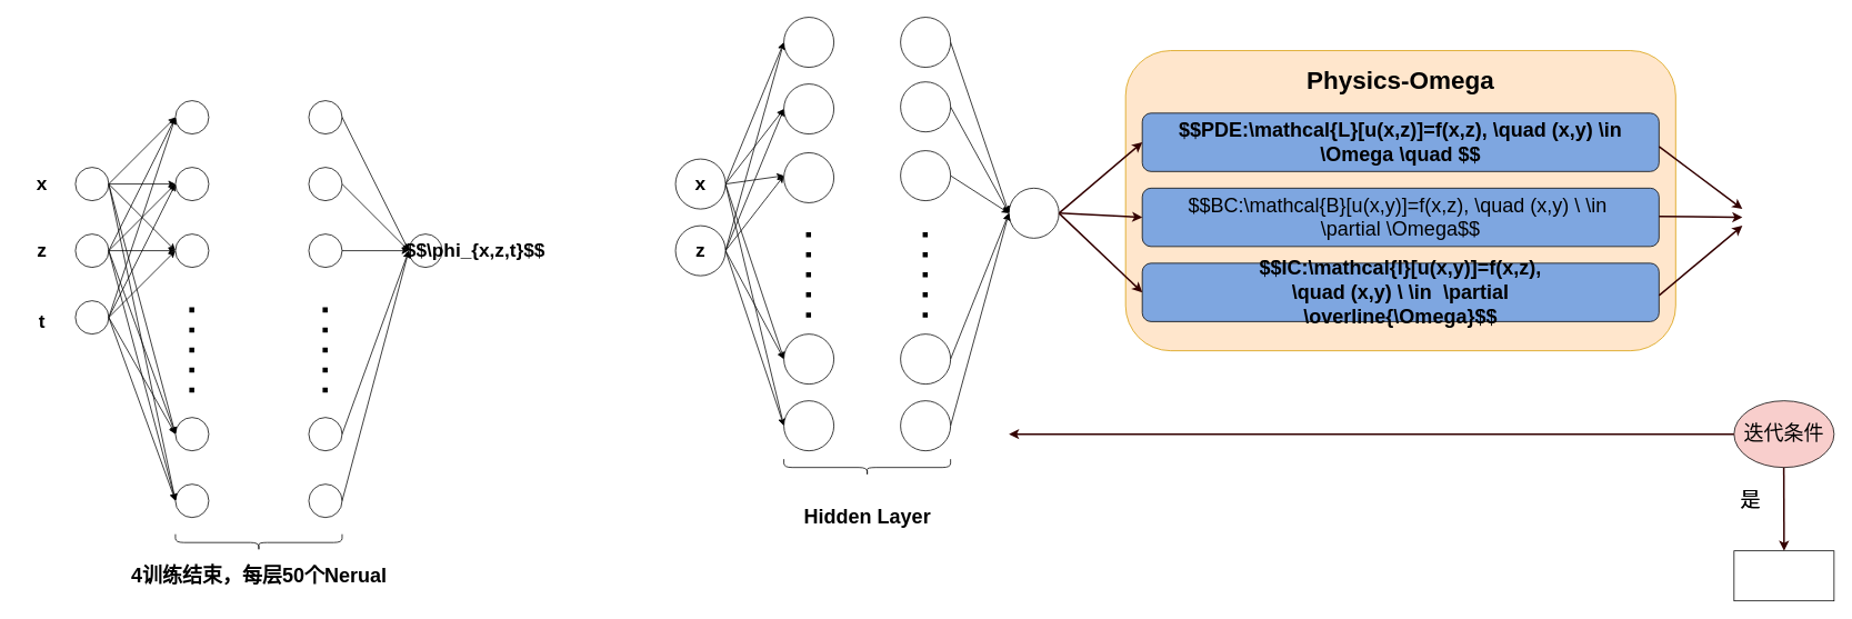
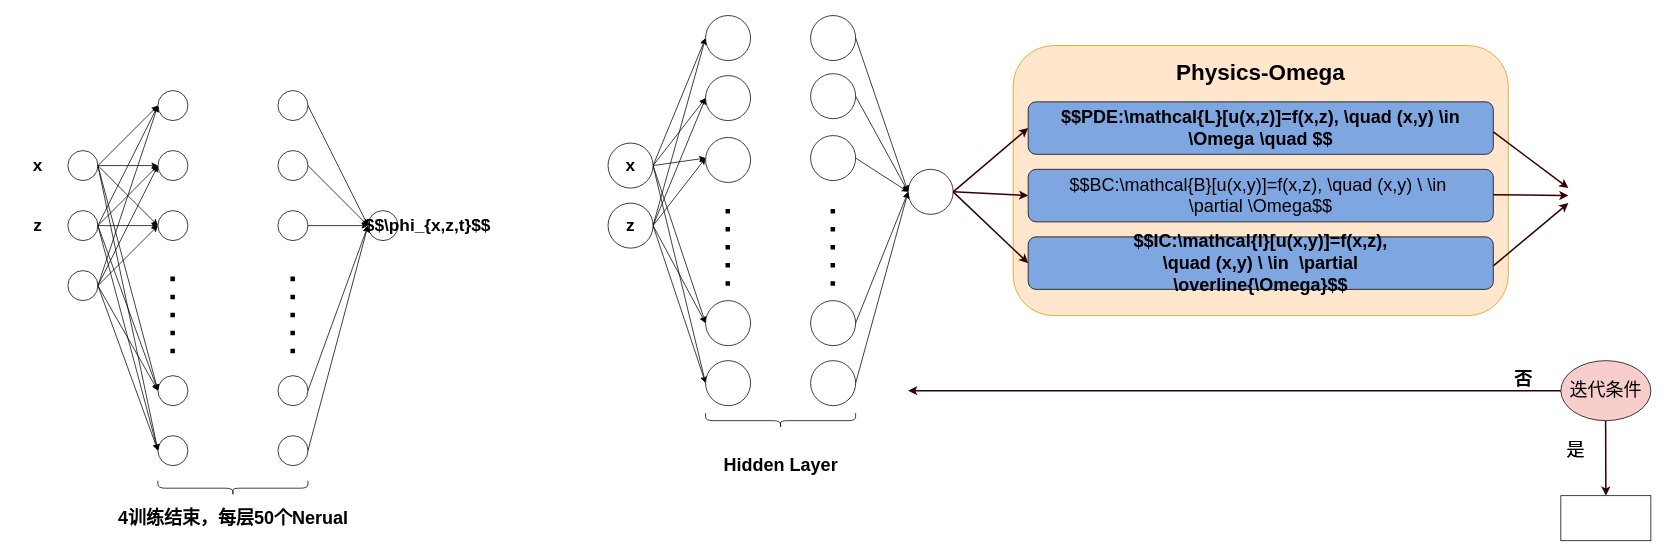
- <mxCell id="38" value="&lt;span style=&quot;font-size: 23px;&quot;&gt;&lt;b&gt;t&lt;/b&gt;&lt;/span&gt;" style="text;html=1;strokeColor=none;fillColor=none;align=center;verticalAlign=middle;whiteSpace=wrap;rounded=0;" parent="1" vertex="1"><mxGeometry x="20" y="370" width="60" height="30" as="geometry" /></mxCell>
+ <mxCell id="94" value="&lt;font style=&quot;font-size: 24px;&quot;&gt;&lt;b&gt;否&lt;/b&gt;&lt;/font&gt;" style="text;html=1;strokeColor=none;fillColor=none;align=center;verticalAlign=middle;whiteSpace=wrap;rounded=0;" vertex="1" parent="1"><mxGeometry x="2000" y="490" width="60" height="30" as="geometry" /></mxCell>
